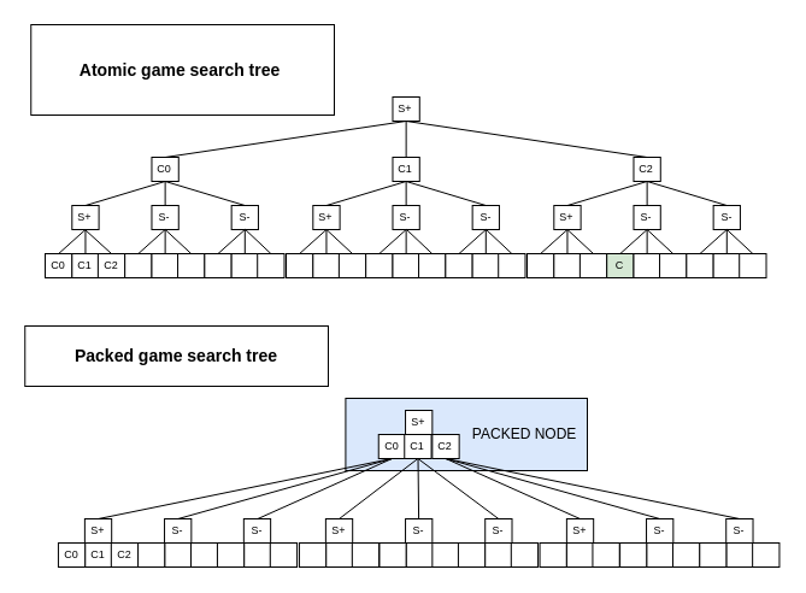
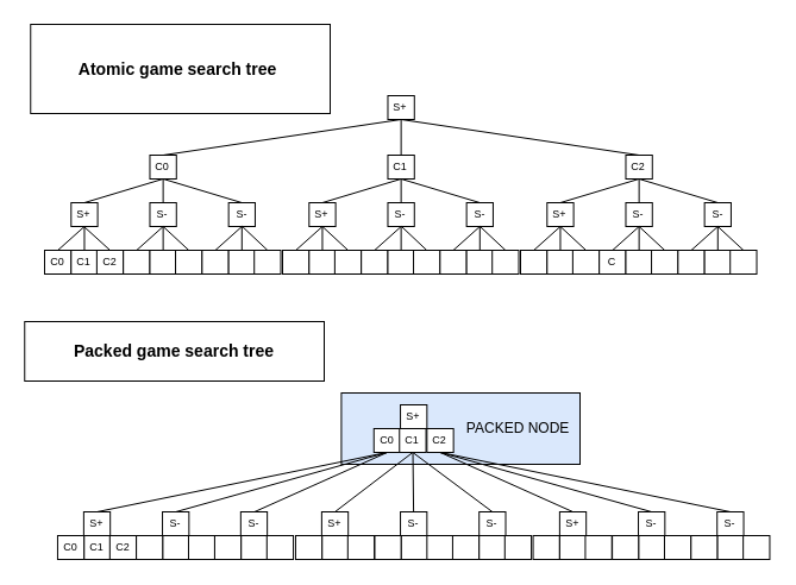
- <mxCell id="68" value="C" style="rounded=0;whiteSpace=wrap;html=1;fontSize=9;fillColor=#d5e8d4;" parent="67" vertex="1"><mxGeometry width="22.305" height="20" as="geometry" /></mxCell>
+ <mxCell id="68" value="C" style="rounded=0;whiteSpace=wrap;html=1;fontSize=9;" parent="67" vertex="1"><mxGeometry width="22.305" height="20" as="geometry" /></mxCell>
